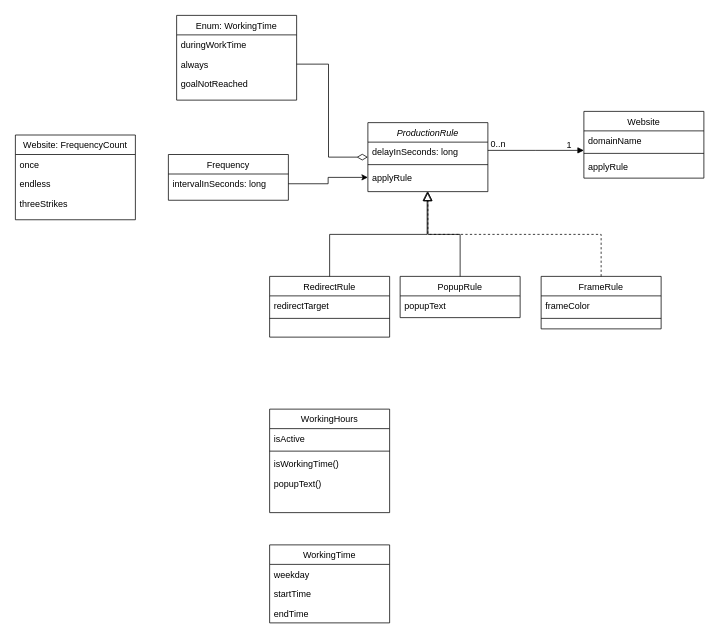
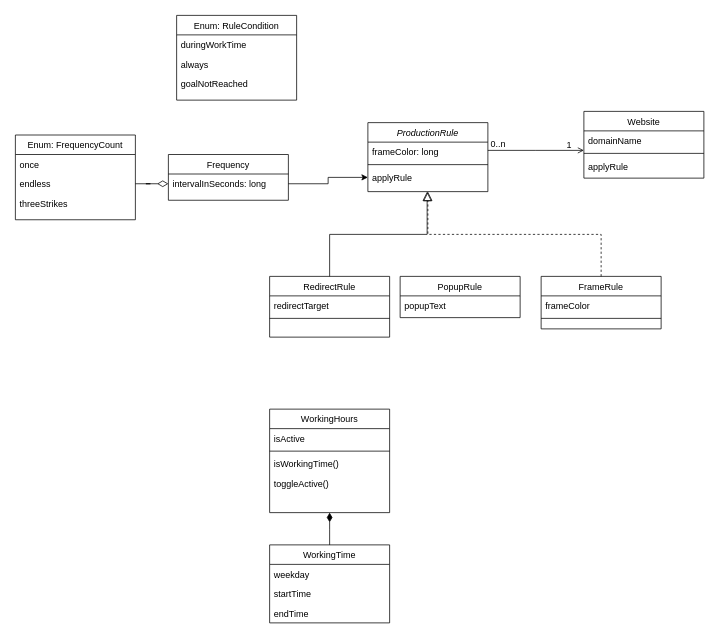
- <mxCell id="34" value="Enum: WorkingTime" style="swimlane;fontStyle=0;align=center;verticalAlign=top;childLayout=stackLayout;horizontal=1;startSize=26;horizontalStack=0;resizeParent=1;resizeLast=0;collapsible=1;marginBottom=0;rounded=0;shadow=0;strokeWidth=1;" vertex="1" parent="1"><mxGeometry x="235" y="20" width="160" height="113" as="geometry"><mxRectangle x="230" y="140" width="160" height="26" as="alternateBounds" /></mxGeometry></mxCell>
+ <mxCell id="34" value="Enum: RuleCondition" style="swimlane;fontStyle=0;align=center;verticalAlign=top;childLayout=stackLayout;horizontal=1;startSize=26;horizontalStack=0;resizeParent=1;resizeLast=0;collapsible=1;marginBottom=0;rounded=0;shadow=0;strokeWidth=1;" vertex="1" parent="1"><mxGeometry x="235" y="20" width="160" height="113" as="geometry"><mxRectangle x="230" y="140" width="160" height="26" as="alternateBounds" /></mxGeometry></mxCell>
- <mxCell id="38" style="edgeStyle=orthogonalEdgeStyle;rounded=0;orthogonalLoop=1;jettySize=auto;html=1;entryX=0;entryY=0.5;entryDx=0;entryDy=0;endArrow=diamondThin;endFill=0;endSize=12;" edge="1" parent="1" source="36" target="2"><mxGeometry relative="1" as="geometry" /></mxCell>
- <mxCell id="41" value="Website: FrequencyCount" style="swimlane;fontStyle=0;align=center;verticalAlign=top;childLayout=stackLayout;horizontal=1;startSize=26;horizontalStack=0;resizeParent=1;resizeLast=0;collapsible=1;marginBottom=0;rounded=0;shadow=0;strokeWidth=1;" vertex="1" parent="1"><mxGeometry x="20" y="179.5" width="160" height="113" as="geometry"><mxRectangle x="230" y="140" width="160" height="26" as="alternateBounds" /></mxGeometry></mxCell>
+ <mxCell id="41" value="Enum: FrequencyCount" style="swimlane;fontStyle=0;align=center;verticalAlign=top;childLayout=stackLayout;horizontal=1;startSize=26;horizontalStack=0;resizeParent=1;resizeLast=0;collapsible=1;marginBottom=0;rounded=0;shadow=0;strokeWidth=1;" vertex="1" parent="1"><mxGeometry x="20" y="179.5" width="160" height="113" as="geometry"><mxRectangle x="230" y="140" width="160" height="26" as="alternateBounds" /></mxGeometry></mxCell>
- <mxCell id="17" value="" style="endArrow=block;shadow=0;strokeWidth=1;rounded=0;endFill=1;edgeStyle=elbowEdgeStyle;elbow=vertical;" parent="1" source="2" target="13" edge="1"><mxGeometry x="0.5" y="41" relative="1" as="geometry"><mxPoint x="650" y="189" as="sourcePoint" /><mxPoint x="810" y="189" as="targetPoint" /><mxPoint x="-40" y="32" as="offset" /></mxGeometry></mxCell>
+ <mxCell id="17" value="" style="endArrow=open;shadow=0;strokeWidth=1;rounded=0;endFill=1;edgeStyle=elbowEdgeStyle;elbow=vertical;" parent="1" source="2" target="13" edge="1"><mxGeometry x="0.5" y="41" relative="1" as="geometry"><mxPoint x="650" y="189" as="sourcePoint" /><mxPoint x="810" y="189" as="targetPoint" /><mxPoint x="-40" y="32" as="offset" /></mxGeometry></mxCell>
- <mxCell id="3" value="delayInSeconds: long" style="text;align=left;verticalAlign=top;spacingLeft=4;spacingRight=4;overflow=hidden;rotatable=0;points=[[0,0.5],[1,0.5]];portConstraint=eastwest;" parent="2" vertex="1"><mxGeometry y="26" width="160" height="26" as="geometry" /></mxCell>
+ <mxCell id="3" value="frameColor: long" style="text;align=left;verticalAlign=top;spacingLeft=4;spacingRight=4;overflow=hidden;rotatable=0;points=[[0,0.5],[1,0.5]];portConstraint=eastwest;" parent="2" vertex="1"><mxGeometry y="26" width="160" height="26" as="geometry" /></mxCell>
+ <mxCell id="45" style="edgeStyle=orthogonalEdgeStyle;rounded=0;orthogonalLoop=1;jettySize=auto;html=1;entryX=1;entryY=0.5;entryDx=0;entryDy=0;endArrow=none;endFill=0;startArrow=diamondThin;startFill=0;endSize=12;startSize=12;" edge="1" parent="1" source="40" target="43"><mxGeometry relative="1" as="geometry" /></mxCell>
- <mxCell id="8" value="" style="endArrow=block;endSize=10;endFill=0;shadow=0;strokeWidth=1;rounded=0;edgeStyle=elbowEdgeStyle;elbow=vertical;" parent="1" source="6" target="2" edge="1"><mxGeometry width="160" relative="1" as="geometry"><mxPoint x="470" y="200" as="sourcePoint" /><mxPoint x="470" y="200" as="targetPoint" /></mxGeometry></mxCell>
- <mxCell id="28" value="popupText()" style="text;align=left;verticalAlign=top;spacingLeft=4;spacingRight=4;overflow=hidden;rotatable=0;points=[[0,0.5],[1,0.5]];portConstraint=eastwest;" vertex="1" parent="24"><mxGeometry y="86" width="160" height="26" as="geometry" /></mxCell>
+ <mxCell id="28" value="toggleActive()" style="text;align=left;verticalAlign=top;spacingLeft=4;spacingRight=4;overflow=hidden;rotatable=0;points=[[0,0.5],[1,0.5]];portConstraint=eastwest;" vertex="1" parent="24"><mxGeometry y="86" width="160" height="26" as="geometry" /></mxCell>
+ <mxCell id="33" value="" style="endArrow=diamondThin;endSize=10;endFill=1;shadow=0;strokeWidth=1;rounded=0;edgeStyle=elbowEdgeStyle;elbow=vertical;" edge="1" parent="1" source="29" target="24"><mxGeometry width="160" relative="1" as="geometry"><mxPoint x="339" y="628" as="sourcePoint" /><mxPoint x="339" y="628" as="targetPoint" /></mxGeometry></mxCell>
